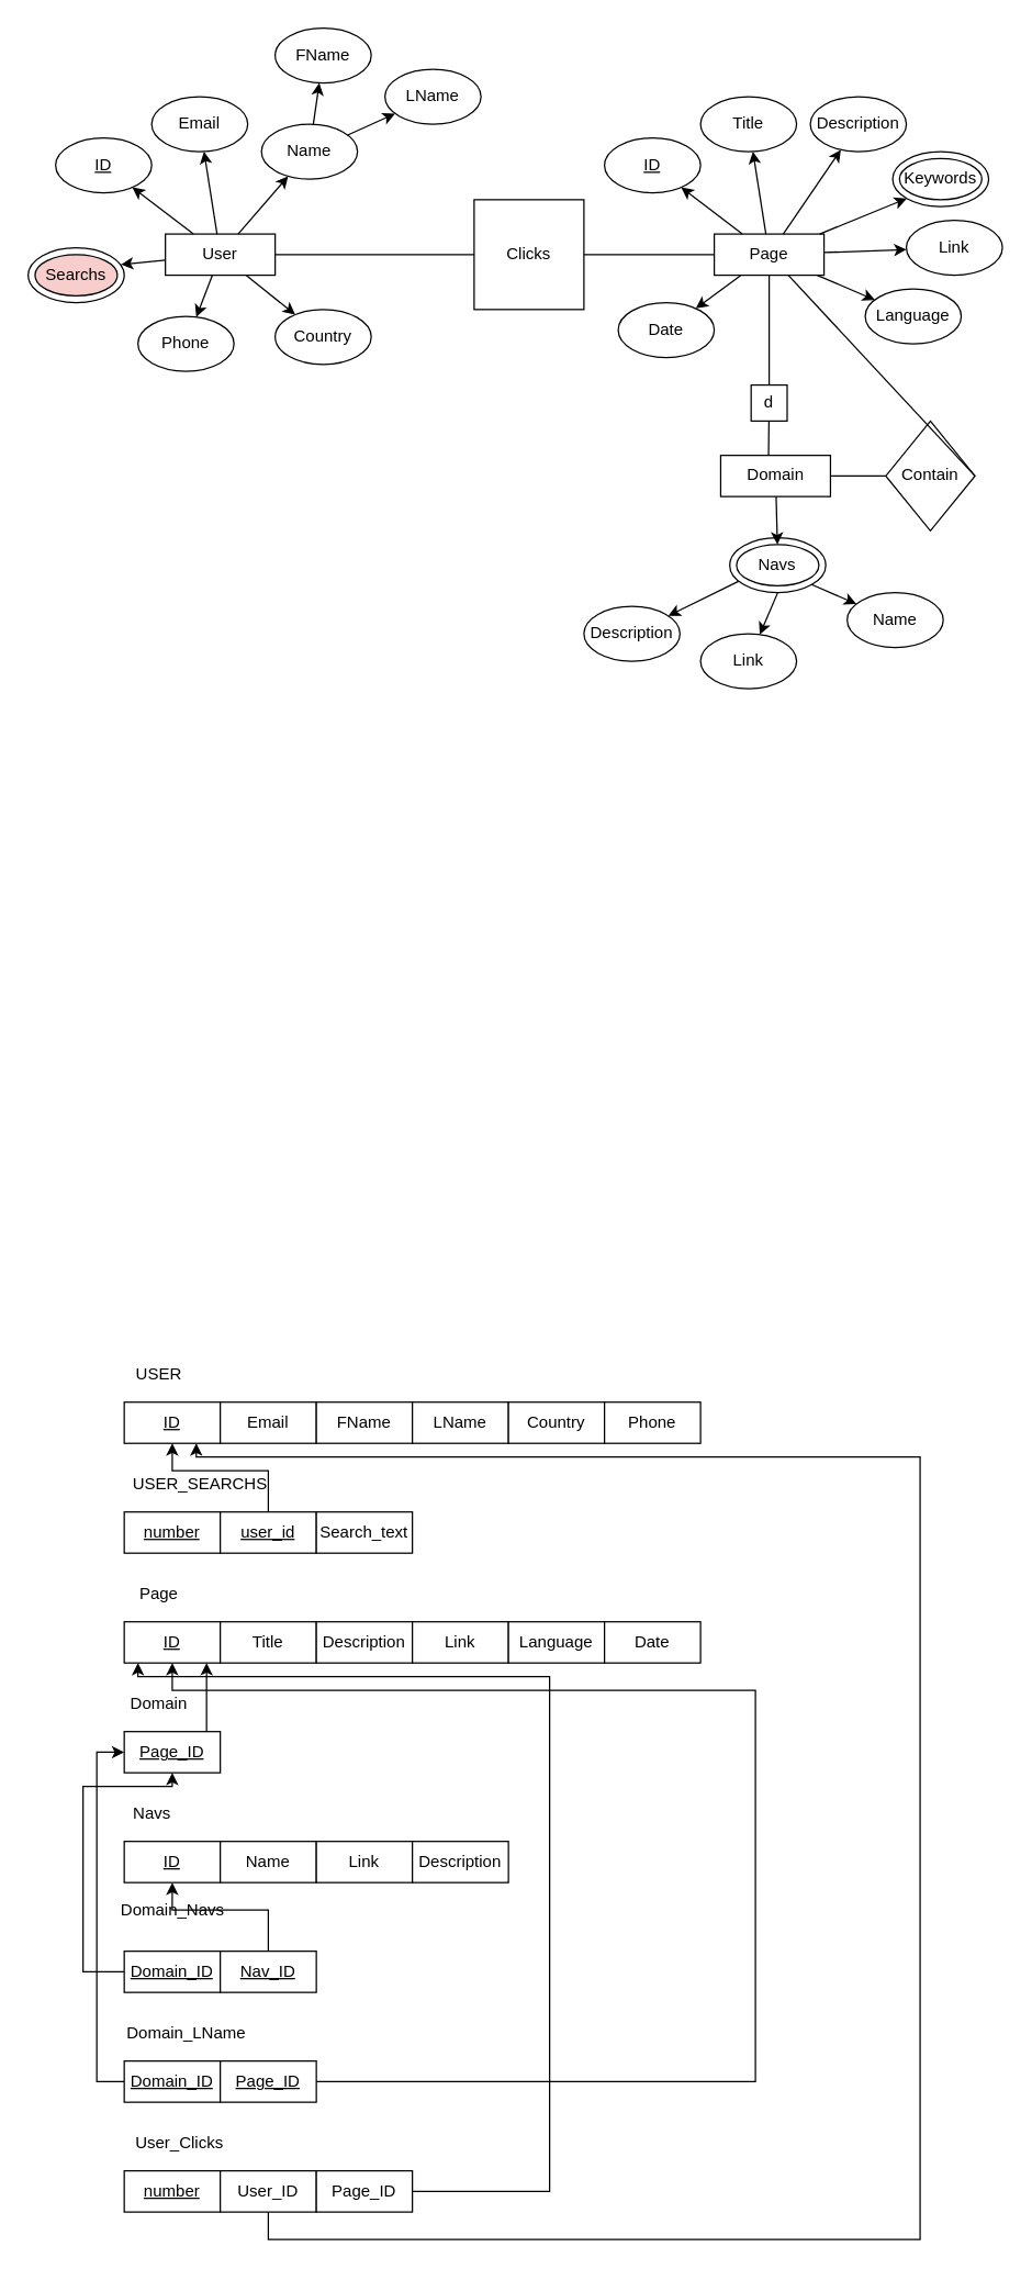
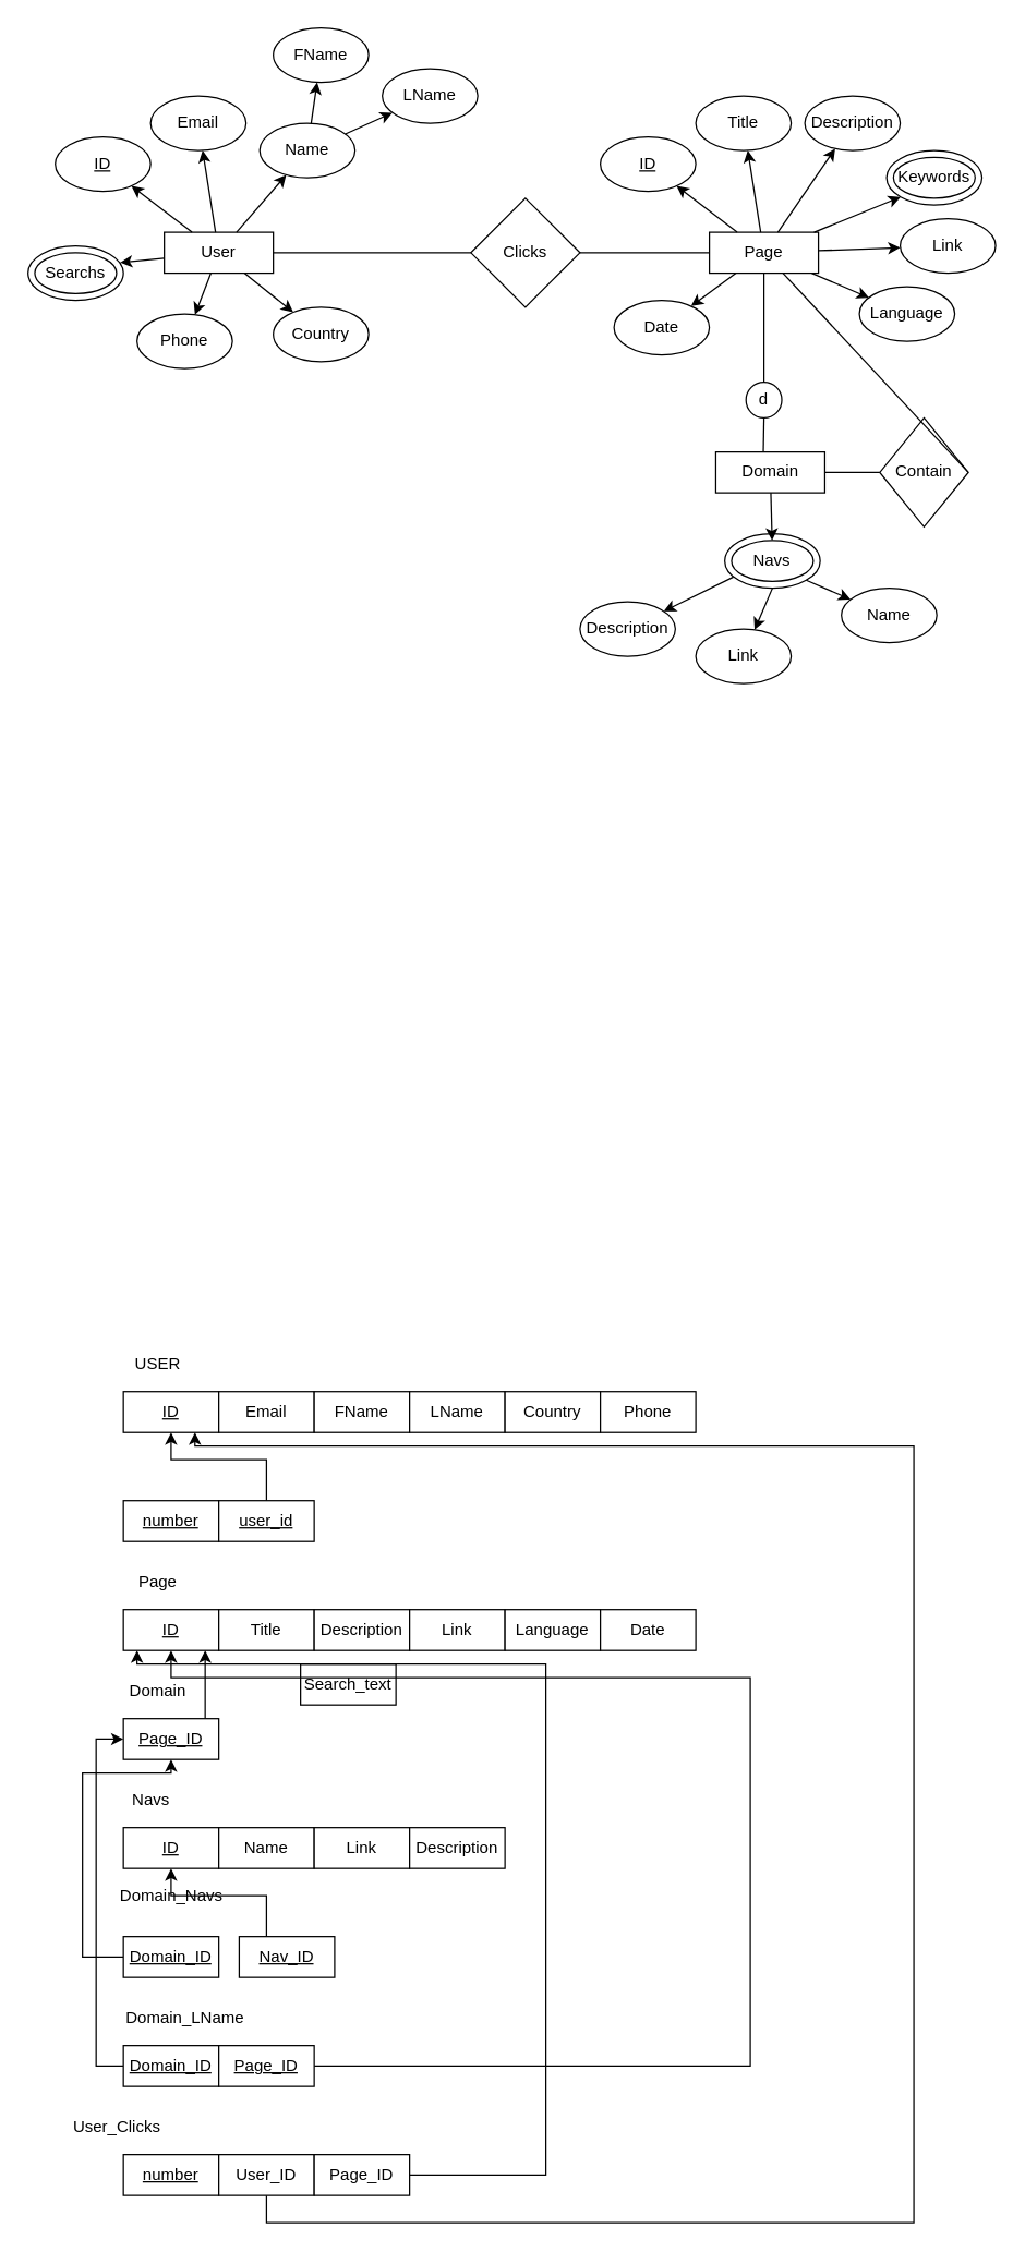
- <mxCell id="36" value="Clicks" style="whiteSpace=wrap;html=1;rounded=0;" vertex="1" parent="1"><mxGeometry x="345" y="145" width="80" height="80" as="geometry" /></mxCell>
+ <mxCell id="36" value="Clicks" style="rhombus;whiteSpace=wrap;html=1;" vertex="1" parent="1"><mxGeometry x="345" y="145" width="80" height="80" as="geometry" /></mxCell>
- <mxCell id="23" value="Searchs" style="ellipse;whiteSpace=wrap;html=1;fillColor=#f8cecc;" vertex="1" parent="1"><mxGeometry x="25" y="185" width="60" height="30" as="geometry" /></mxCell>
+ <mxCell id="23" value="Searchs" style="ellipse;whiteSpace=wrap;html=1;" vertex="1" parent="1"><mxGeometry x="25" y="185" width="60" height="30" as="geometry" /></mxCell>
- <mxCell id="49" value="d" style="whiteSpace=wrap;html=1;aspect=fixed;rounded=0;" vertex="1" parent="1"><mxGeometry x="546.87" y="280" width="26.25" height="26.25" as="geometry" /></mxCell>
+ <mxCell id="49" value="d" style="ellipse;whiteSpace=wrap;html=1;aspect=fixed;" vertex="1" parent="1"><mxGeometry x="546.87" y="280" width="26.25" height="26.25" as="geometry" /></mxCell>
- <mxCell id="66" value="USER_SEARCHS" style="text;html=1;align=center;verticalAlign=middle;resizable=0;points=[];autosize=1;" vertex="1" parent="1"><mxGeometry x="90" y="1071" width="110" height="20" as="geometry" /></mxCell>
- <mxCell id="65" value="Search_text" style="rounded=0;whiteSpace=wrap;html=1;" vertex="1" parent="1"><mxGeometry x="230" y="1101" width="70" height="30" as="geometry" /></mxCell>
+ <mxCell id="65" value="Search_text" style="rounded=0;whiteSpace=wrap;html=1;" vertex="1" parent="1"><mxGeometry x="220" y="1221" width="70" height="30" as="geometry" /></mxCell>
- <mxCell id="80" value="&lt;u&gt;Nav_ID&lt;/u&gt;" style="rounded=0;whiteSpace=wrap;html=1;" vertex="1" parent="1"><mxGeometry x="160" y="1421" width="70" height="30" as="geometry" /></mxCell>
+ <mxCell id="80" value="&lt;u&gt;Nav_ID&lt;/u&gt;" style="rounded=0;whiteSpace=wrap;html=1;" vertex="1" parent="1"><mxGeometry x="175" y="1421" width="70" height="30" as="geometry" /></mxCell>
- <mxCell id="95" value="User_Clicks" style="text;html=1;align=center;verticalAlign=middle;resizable=0;points=[];autosize=1;" vertex="1" parent="1"><mxGeometry x="90" y="1551" width="80" height="20" as="geometry" /></mxCell>
+ <mxCell id="95" value="User_Clicks" style="text;html=1;align=center;verticalAlign=middle;resizable=0;points=[];autosize=1;" vertex="1" parent="1"><mxGeometry x="45" y="1551" width="80" height="20" as="geometry" /></mxCell>
